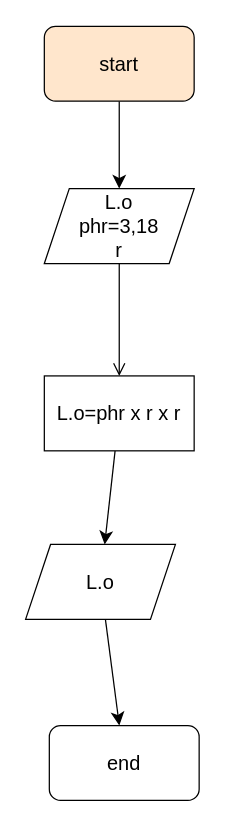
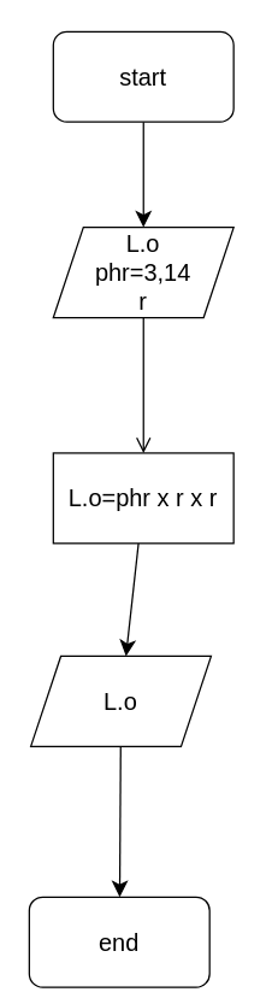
- <mxCell id="3" value="start" style="rounded=1;whiteSpace=wrap;html=1;fontSize=16;fillColor=#ffe6cc;" vertex="1" parent="1"><mxGeometry x="35" y="20" width="120" height="60" as="geometry" /></mxCell>
+ <mxCell id="3" value="start" style="rounded=1;whiteSpace=wrap;html=1;fontSize=16;" vertex="1" parent="1"><mxGeometry x="35" y="20" width="120" height="60" as="geometry" /></mxCell>
- <mxCell id="5" value="L.o&lt;br&gt;phr=3,18&lt;br&gt;r" style="shape=parallelogram;perimeter=parallelogramPerimeter;whiteSpace=wrap;html=1;fixedSize=1;fontSize=16;" vertex="1" parent="1"><mxGeometry x="35" y="150" width="120" height="60" as="geometry" /></mxCell>
+ <mxCell id="5" value="L.o&lt;br&gt;phr=3,14&lt;br&gt;r" style="shape=parallelogram;perimeter=parallelogramPerimeter;whiteSpace=wrap;html=1;fixedSize=1;fontSize=16;" vertex="1" parent="1"><mxGeometry x="35" y="150" width="120" height="60" as="geometry" /></mxCell>
- <mxCell id="10" value="end" style="rounded=1;whiteSpace=wrap;html=1;fontSize=16;" vertex="1" parent="1"><mxGeometry x="39" y="580" width="120" height="60" as="geometry" /></mxCell>
+ <mxCell id="10" value="end" style="rounded=1;whiteSpace=wrap;html=1;fontSize=16;" vertex="1" parent="1"><mxGeometry x="19" y="595" width="120" height="60" as="geometry" /></mxCell>
